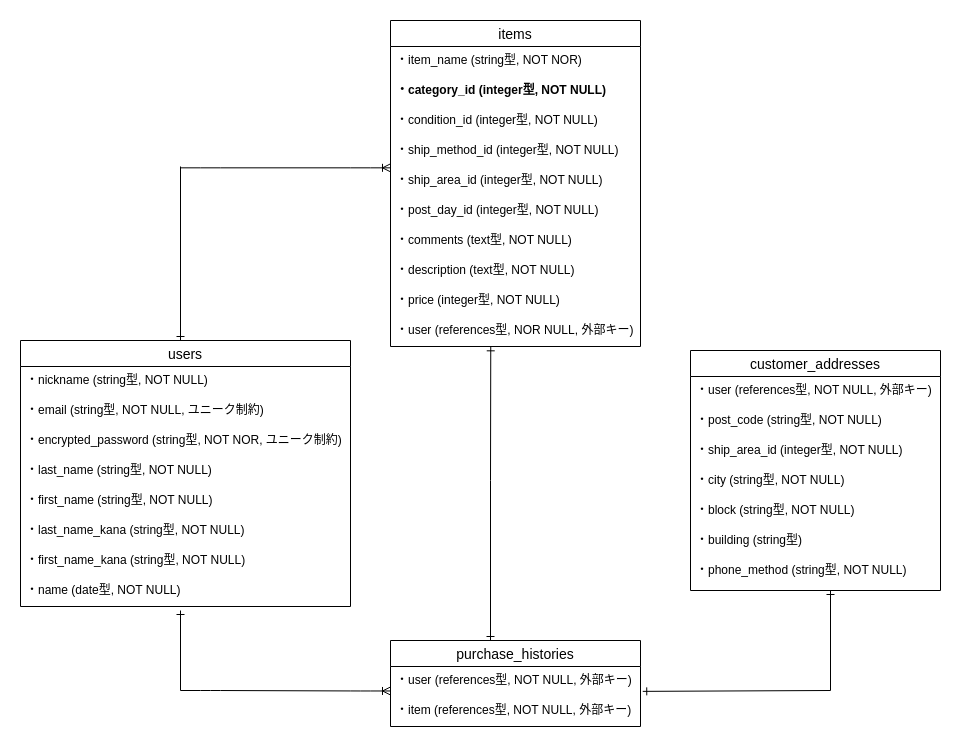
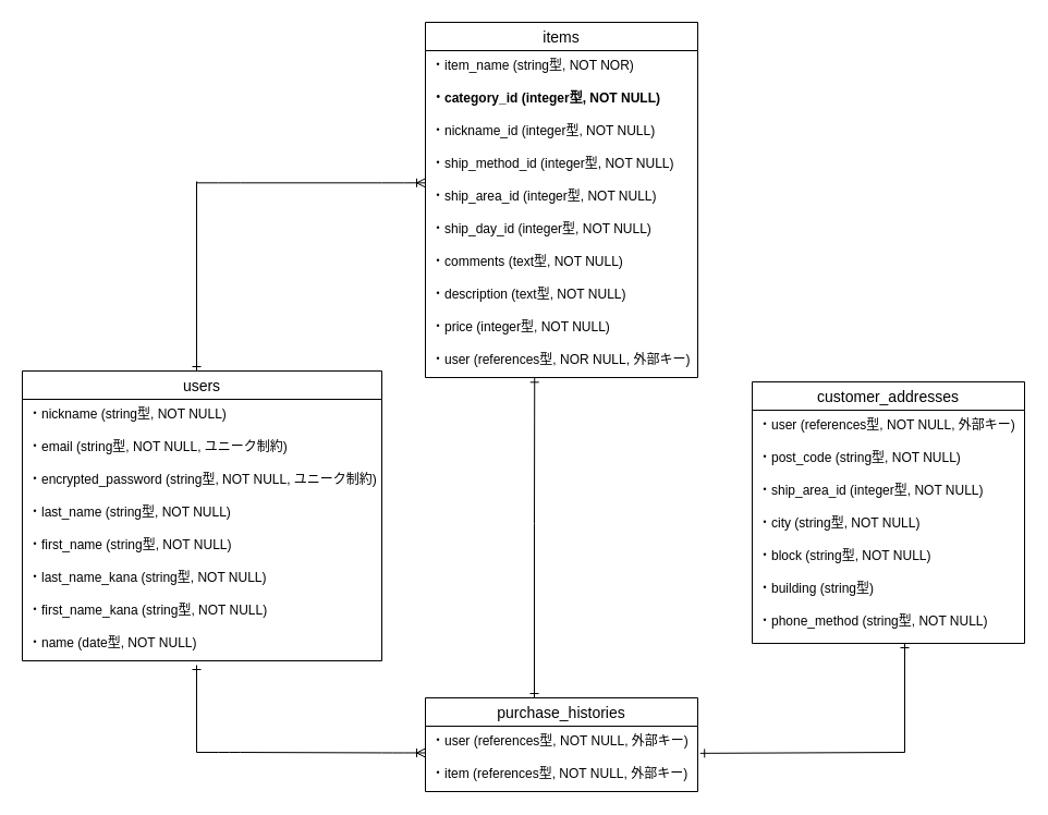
- <mxCell id="15" value="・condition_id (integer型, NOT NULL)" style="text;strokeColor=none;fillColor=none;spacingLeft=4;spacingRight=4;overflow=hidden;rotatable=0;points=[[0,0.5],[1,0.5]];portConstraint=eastwest;fontSize=12;" parent="12" vertex="1"><mxGeometry y="86" width="250" height="30" as="geometry" /></mxCell>
+ <mxCell id="15" value="・nickname_id (integer型, NOT NULL)" style="text;strokeColor=none;fillColor=none;spacingLeft=4;spacingRight=4;overflow=hidden;rotatable=0;points=[[0,0.5],[1,0.5]];portConstraint=eastwest;fontSize=12;" parent="12" vertex="1"><mxGeometry y="86" width="250" height="30" as="geometry" /></mxCell>
- <mxCell id="18" value="・post_day_id (integer型, NOT NULL)" style="text;strokeColor=none;fillColor=none;spacingLeft=4;spacingRight=4;overflow=hidden;rotatable=0;points=[[0,0.5],[1,0.5]];portConstraint=eastwest;fontSize=12;" parent="12" vertex="1"><mxGeometry y="176" width="250" height="30" as="geometry" /></mxCell>
+ <mxCell id="18" value="・ship_day_id (integer型, NOT NULL)" style="text;strokeColor=none;fillColor=none;spacingLeft=4;spacingRight=4;overflow=hidden;rotatable=0;points=[[0,0.5],[1,0.5]];portConstraint=eastwest;fontSize=12;" parent="12" vertex="1"><mxGeometry y="176" width="250" height="30" as="geometry" /></mxCell>
- <mxCell id="5" value="・encrypted_password (string型, NOT NOR, ユニーク制約)" style="text;strokeColor=none;fillColor=none;spacingLeft=4;spacingRight=4;overflow=hidden;rotatable=0;points=[[0,0.5],[1,0.5]];portConstraint=eastwest;fontSize=12;" parent="2" vertex="1"><mxGeometry y="86" width="330" height="30" as="geometry" /></mxCell>
+ <mxCell id="5" value="・encrypted_password (string型, NOT NULL, ユニーク制約)" style="text;strokeColor=none;fillColor=none;spacingLeft=4;spacingRight=4;overflow=hidden;rotatable=0;points=[[0,0.5],[1,0.5]];portConstraint=eastwest;fontSize=12;" parent="2" vertex="1"><mxGeometry y="86" width="330" height="30" as="geometry" /></mxCell>
